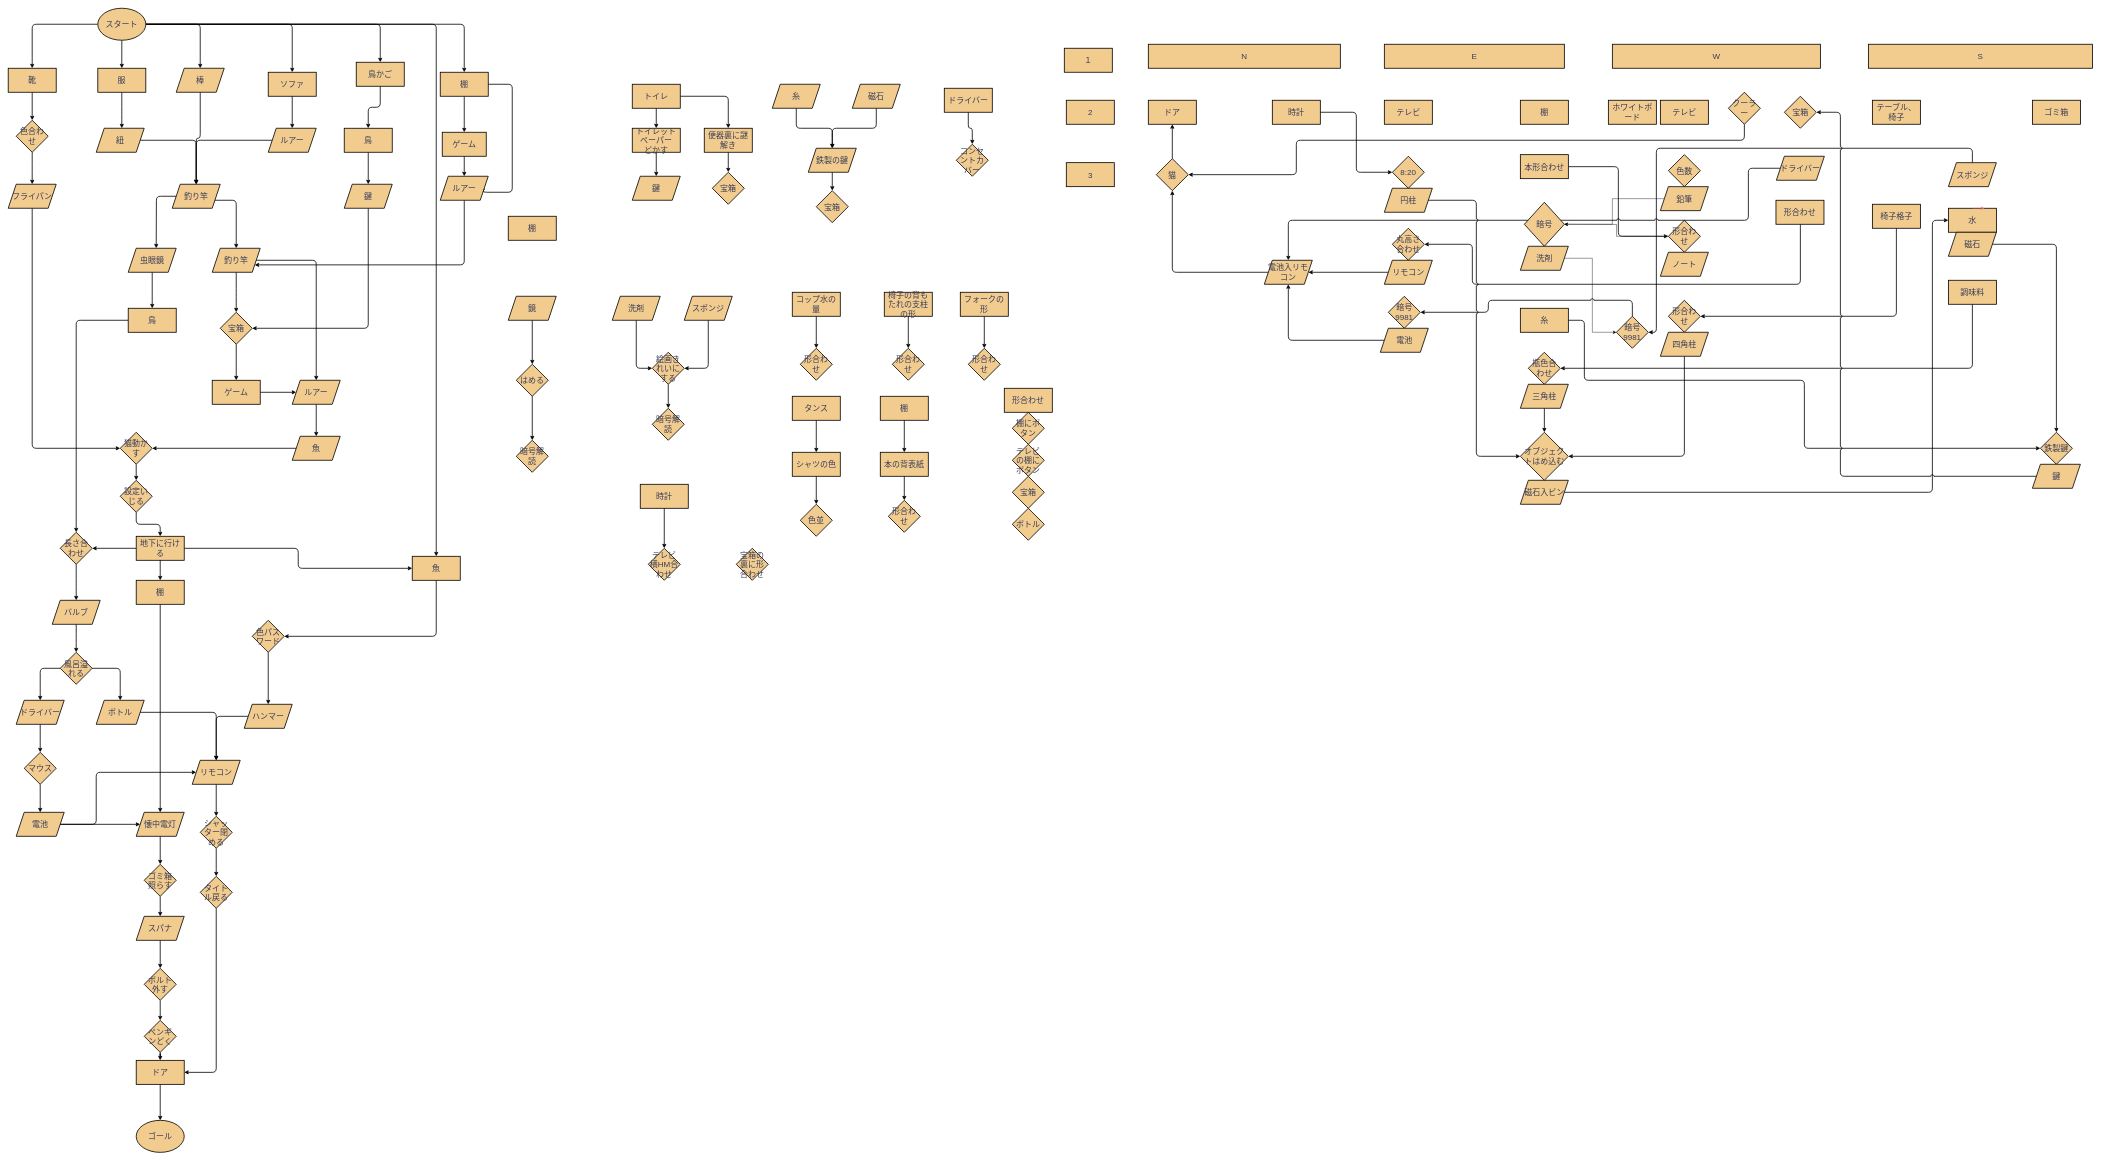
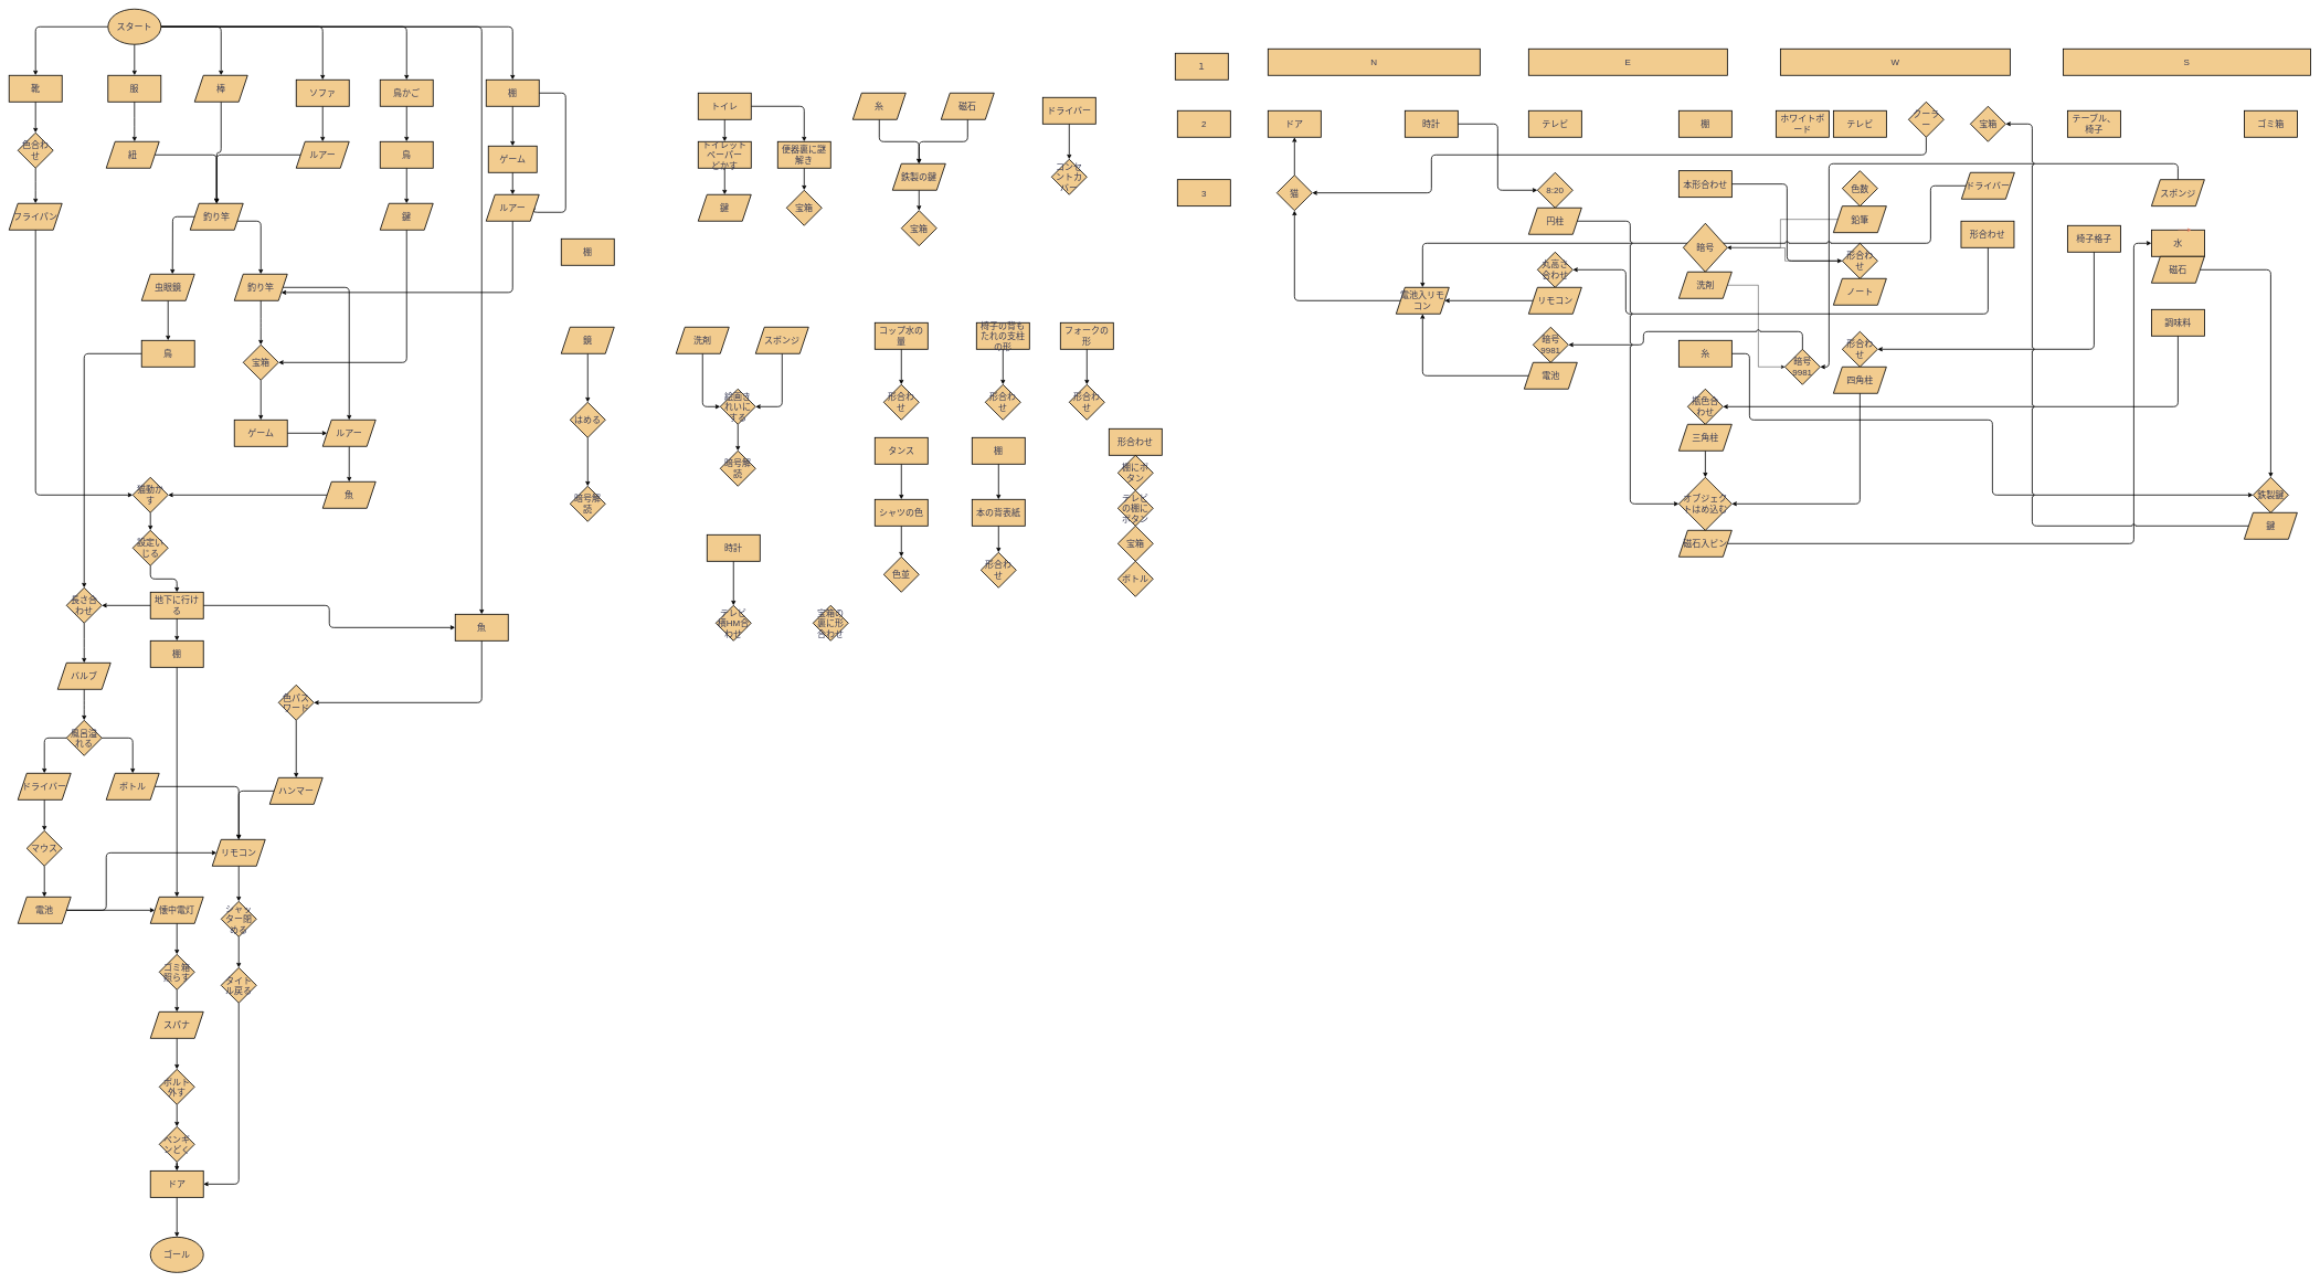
- <mxCell id="25" value="鳥かご" style="rounded=0;whiteSpace=wrap;html=1;strokeColor=default;fontColor=#393C56;fillColor=#F2CC8F;fontSize=20;strokeWidth=2;shadow=0;align=center;verticalAlign=middle;fontFamily=Helvetica;fontStyle=0;horizontal=1;labelBorderColor=none;" parent="1" vertex="1"><mxGeometry x="890" y="155" width="120" height="60" as="geometry" /></mxCell>
+ <mxCell id="25" value="鳥かご" style="rounded=0;whiteSpace=wrap;html=1;strokeColor=default;fontColor=#393C56;fillColor=#F2CC8F;fontSize=20;strokeWidth=2;shadow=0;align=center;verticalAlign=middle;fontFamily=Helvetica;fontStyle=0;horizontal=1;labelBorderColor=none;" parent="1" vertex="1"><mxGeometry x="860" y="180" width="120" height="60" as="geometry" /></mxCell>
- <mxCell id="172" value="コンセントカバー" style="rhombus;whiteSpace=wrap;html=1;rounded=0;strokeColor=default;fontFamily=Helvetica;fontSize=20;fontColor=#393C56;fillColor=#F2CC8F;strokeWidth=2;shadow=0;align=center;verticalAlign=middle;fontStyle=0;horizontal=1;labelBorderColor=none;" parent="1" vertex="1"><mxGeometry x="2390" y="360" width="80" height="80" as="geometry" /></mxCell>
+ <mxCell id="172" value="コンセントカバー" style="rhombus;whiteSpace=wrap;html=1;rounded=0;strokeColor=default;fontFamily=Helvetica;fontSize=20;fontColor=#393C56;fillColor=#F2CC8F;strokeWidth=2;shadow=0;align=center;verticalAlign=middle;fontStyle=0;horizontal=1;labelBorderColor=none;" parent="1" vertex="1"><mxGeometry x="2380" y="360" width="80" height="80" as="geometry" /></mxCell>
